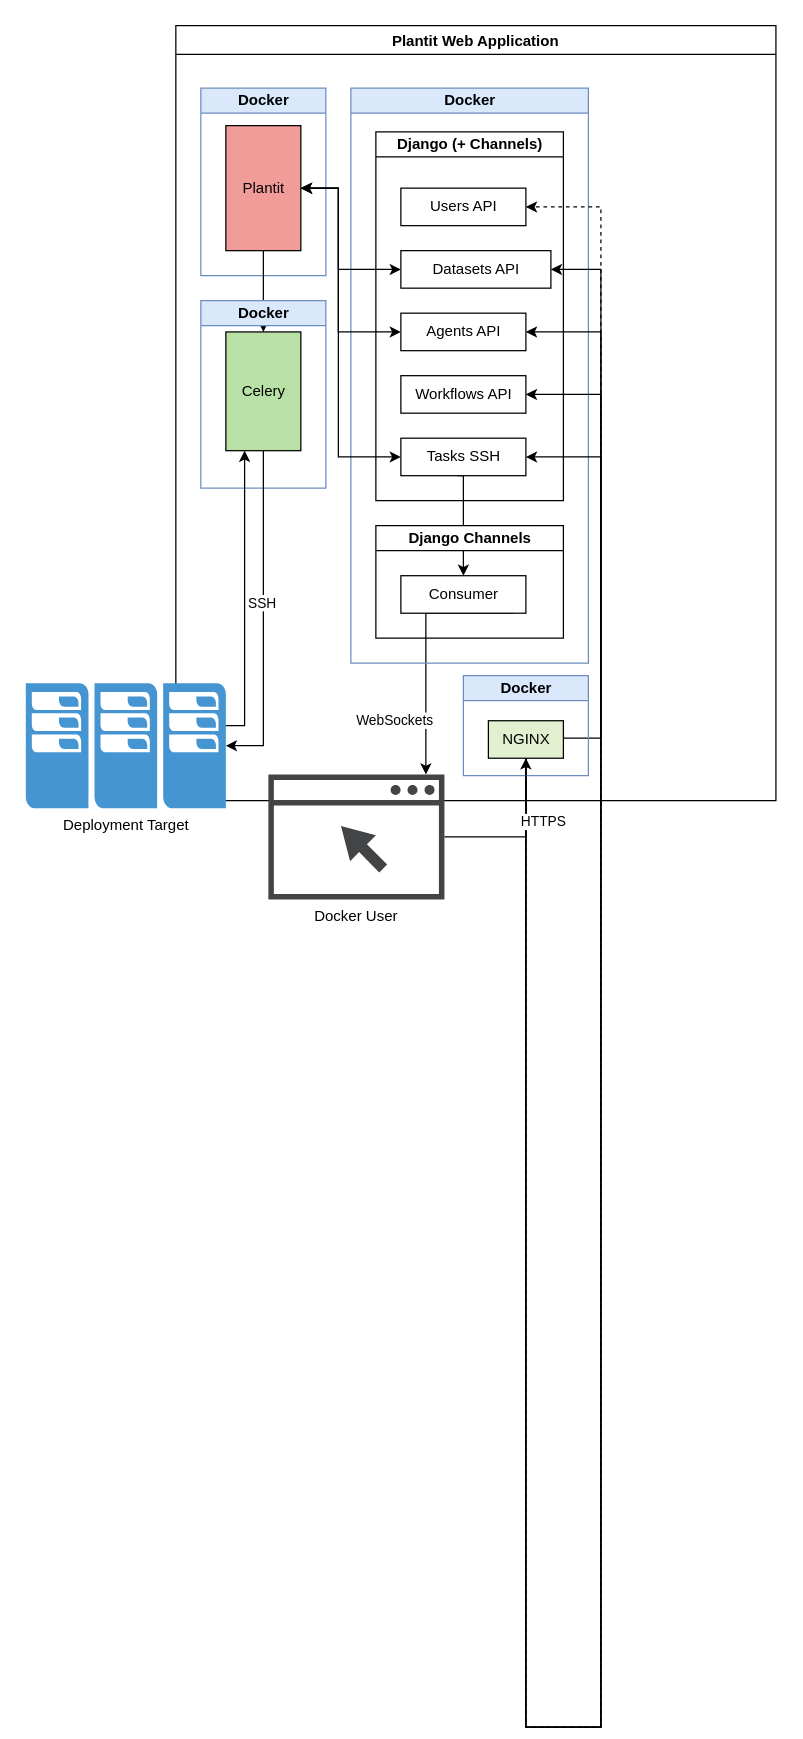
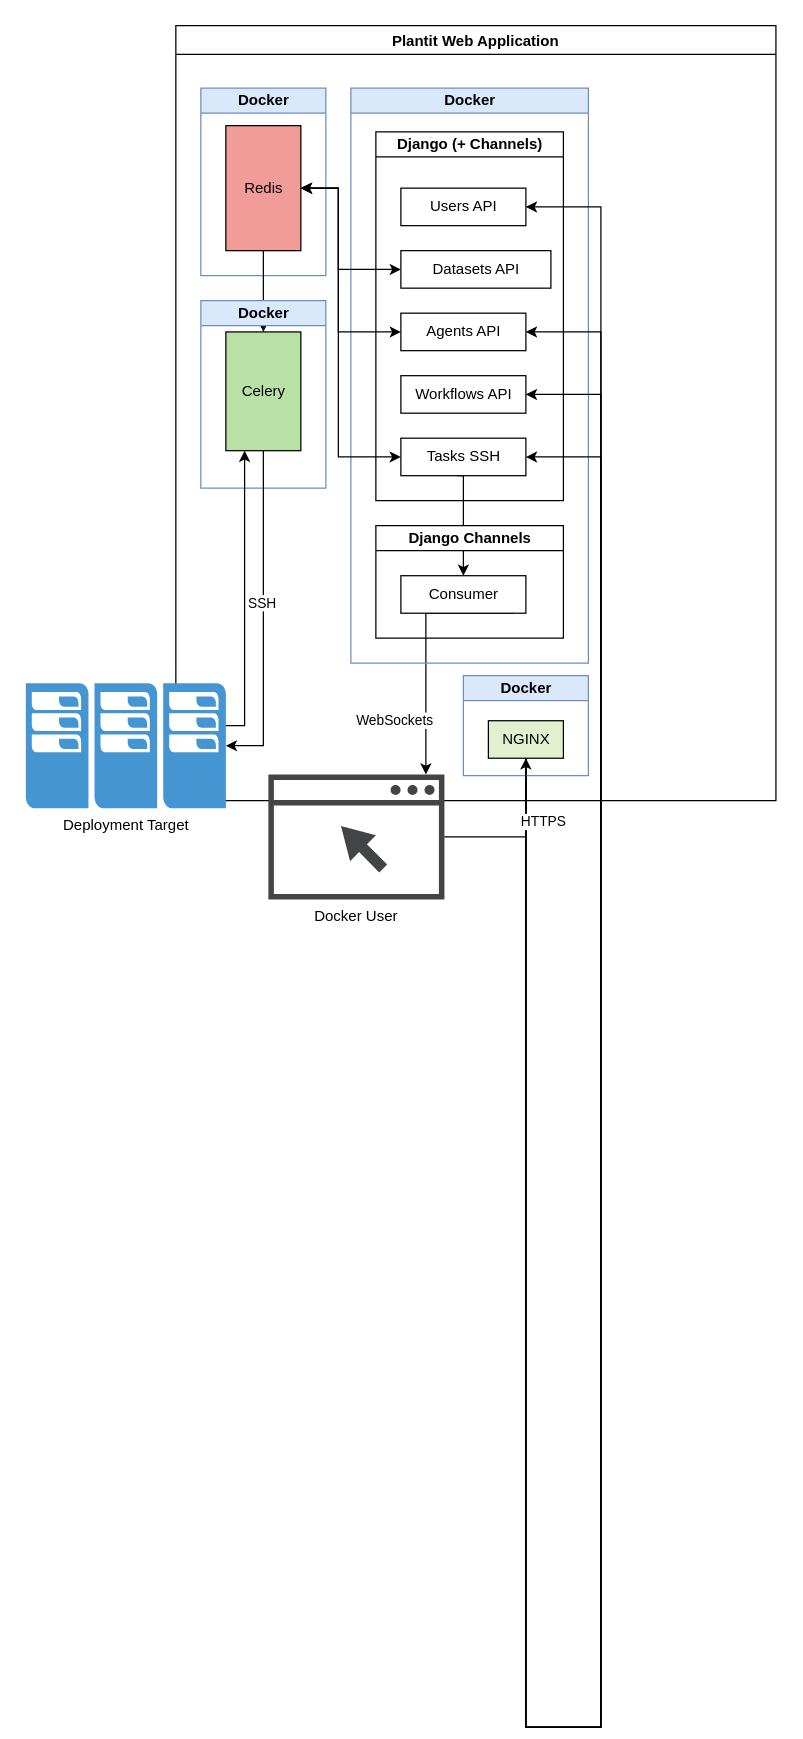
- <mxCell id="21" value="Plantit" style="html=1;fillColor=#F19C99;" parent="20" vertex="1"><mxGeometry x="20" y="30" width="60" height="100" as="geometry" /></mxCell>
+ <mxCell id="21" value="Redis" style="html=1;fillColor=#F19C99;" parent="20" vertex="1"><mxGeometry x="20" y="30" width="60" height="100" as="geometry" /></mxCell>
- <mxCell id="16" style="edgeStyle=orthogonalEdgeStyle;rounded=0;orthogonalLoop=1;jettySize=auto;html=1;entryX=1;entryY=0.5;entryDx=0;entryDy=0;dashed=1;" parent="4" source="29" target="11" edge="1"><mxGeometry relative="1" as="geometry"><Array as="points"><mxPoint x="340" y="1361" /><mxPoint x="340" y="145" /></Array></mxGeometry></mxCell>
+ <mxCell id="16" style="edgeStyle=orthogonalEdgeStyle;rounded=0;orthogonalLoop=1;jettySize=auto;html=1;entryX=1;entryY=0.5;entryDx=0;entryDy=0;" parent="4" source="29" target="11" edge="1"><mxGeometry relative="1" as="geometry"><Array as="points"><mxPoint x="340" y="1361" /><mxPoint x="340" y="145" /></Array></mxGeometry></mxCell>
- <mxCell id="15" style="edgeStyle=orthogonalEdgeStyle;rounded=0;orthogonalLoop=1;jettySize=auto;html=1;exitX=1;exitY=0.25;exitDx=0;exitDy=0;entryX=1;entryY=0.5;entryDx=0;entryDy=0;" parent="4" source="29" target="10" edge="1"><mxGeometry relative="1" as="geometry"><Array as="points"><mxPoint x="310" y="570" /><mxPoint x="340" y="570" /><mxPoint x="340" y="195" /></Array></mxGeometry></mxCell>
